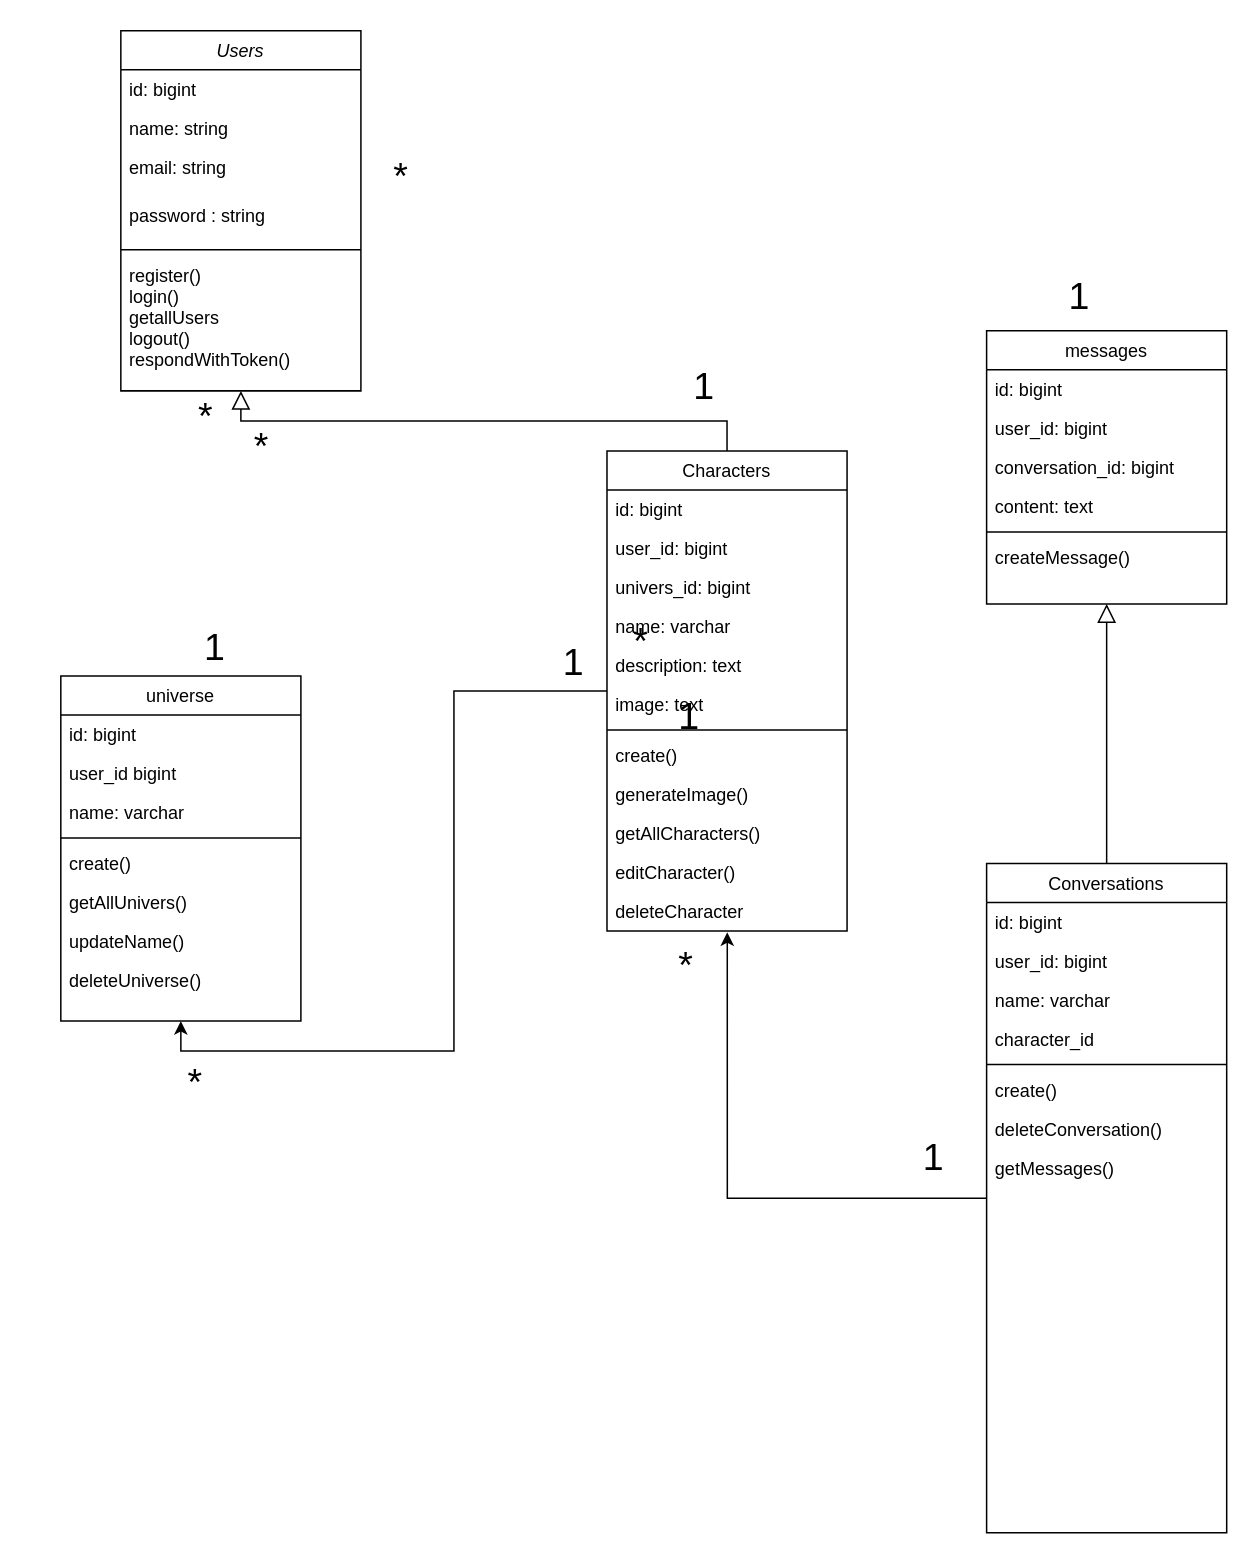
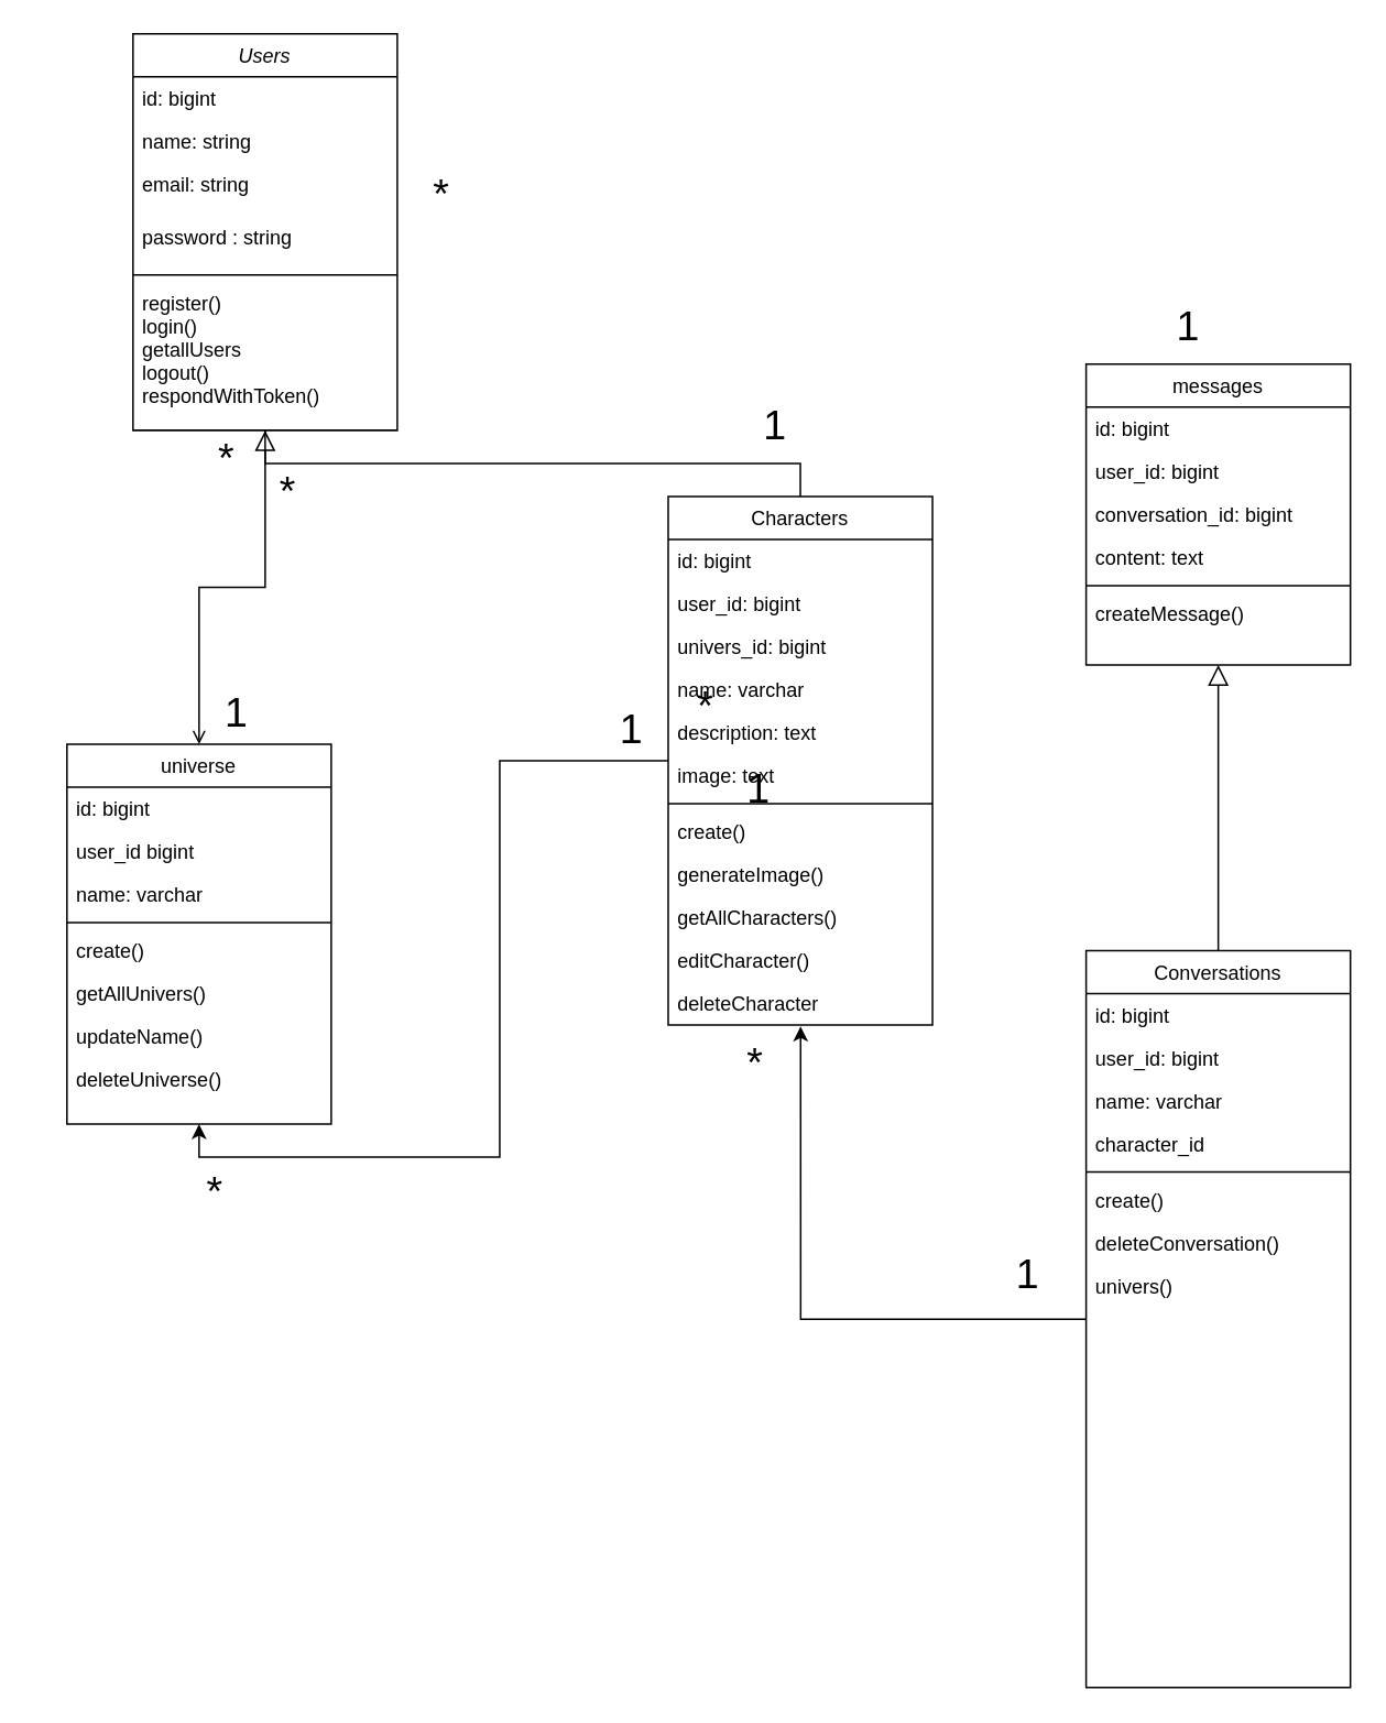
+ <mxCell id="35" value="" style="endArrow=open;shadow=0;strokeWidth=1;rounded=0;endFill=1;edgeStyle=elbowEdgeStyle;elbow=vertical;" parent="1" source="2" target="52" edge="1"><mxGeometry x="0.5" y="41" relative="1" as="geometry"><mxPoint x="370" y="182" as="sourcePoint" /><mxPoint x="530" y="182" as="targetPoint" /><mxPoint x="-40" y="32" as="offset" /></mxGeometry></mxCell>
+ <mxCell id="36" value="" style="resizable=0;align=left;verticalAlign=bottom;labelBackgroundColor=none;fontSize=12;" parent="35" connectable="0" vertex="1"><mxGeometry x="-1" relative="1" as="geometry"><mxPoint y="4" as="offset" /></mxGeometry></mxCell>
- <mxCell id="33" value="getMessages()" style="text;align=left;verticalAlign=top;spacingLeft=4;spacingRight=4;overflow=hidden;rotatable=0;points=[[0,0.5],[1,0.5]];portConstraint=eastwest;" vertex="1" parent="25"><mxGeometry y="190" width="160" height="26" as="geometry" /></mxCell>
+ <mxCell id="33" value="univers()" style="text;align=left;verticalAlign=top;spacingLeft=4;spacingRight=4;overflow=hidden;rotatable=0;points=[[0,0.5],[1,0.5]];portConstraint=eastwest;" vertex="1" parent="25"><mxGeometry y="190" width="160" height="26" as="geometry" /></mxCell>
